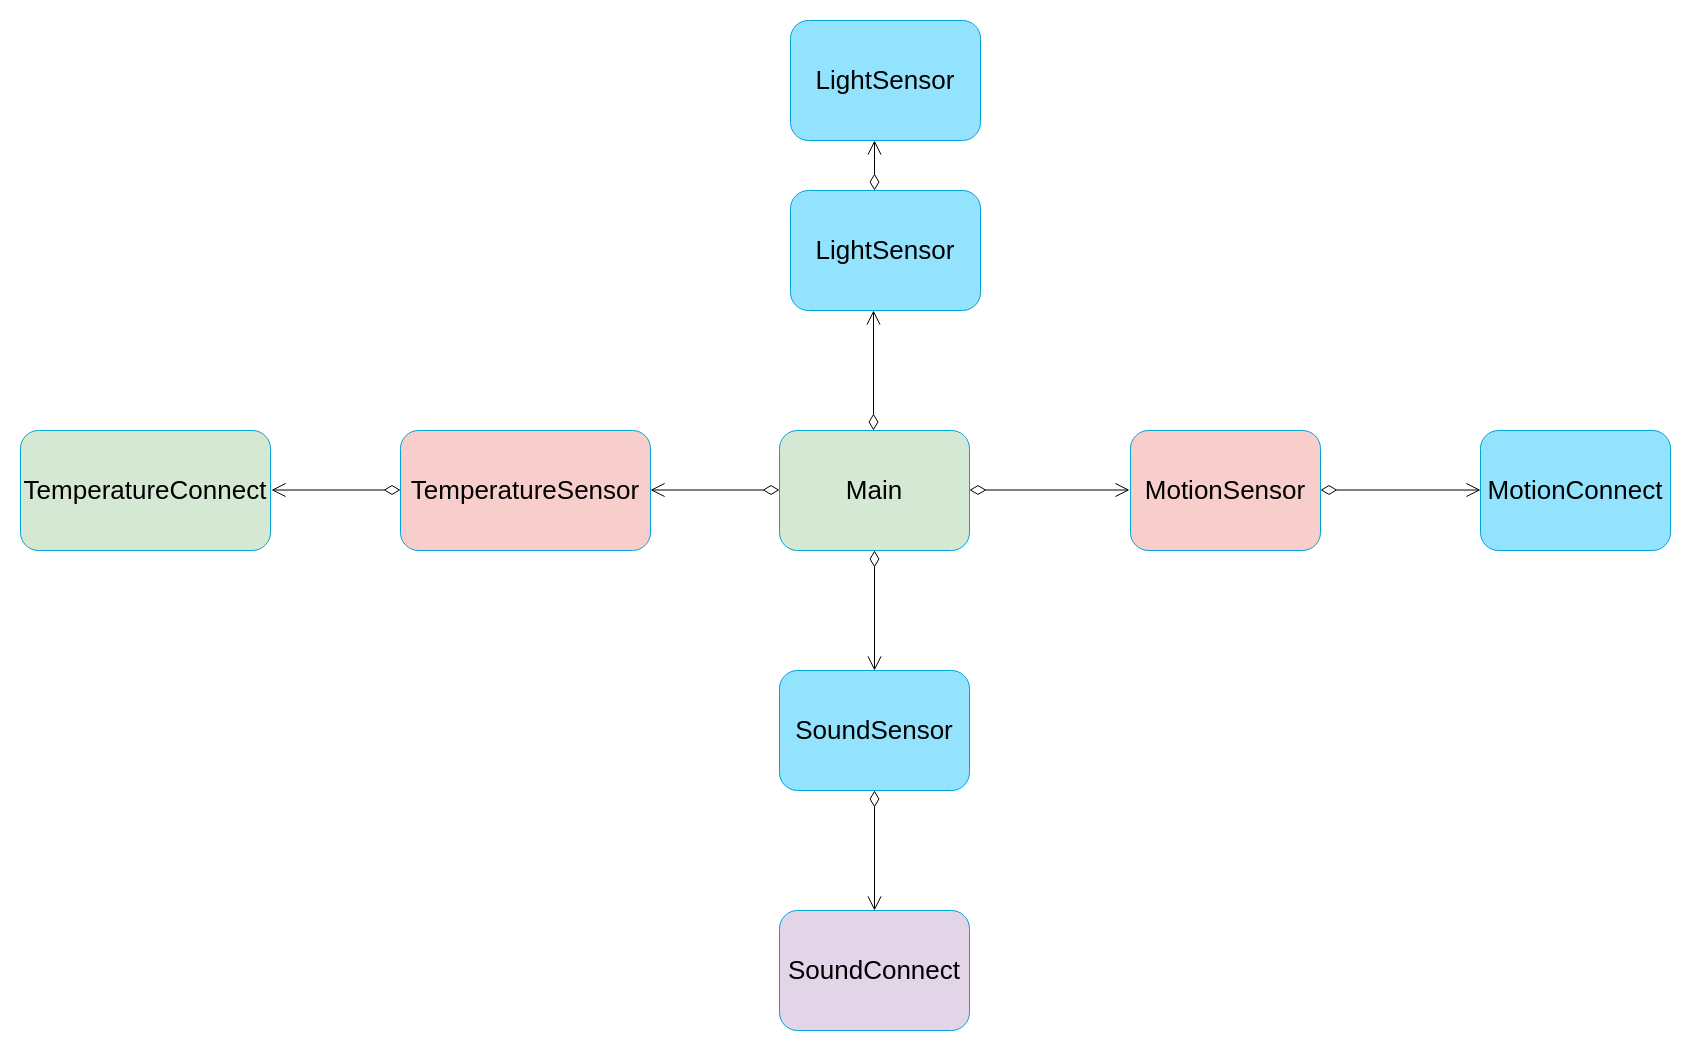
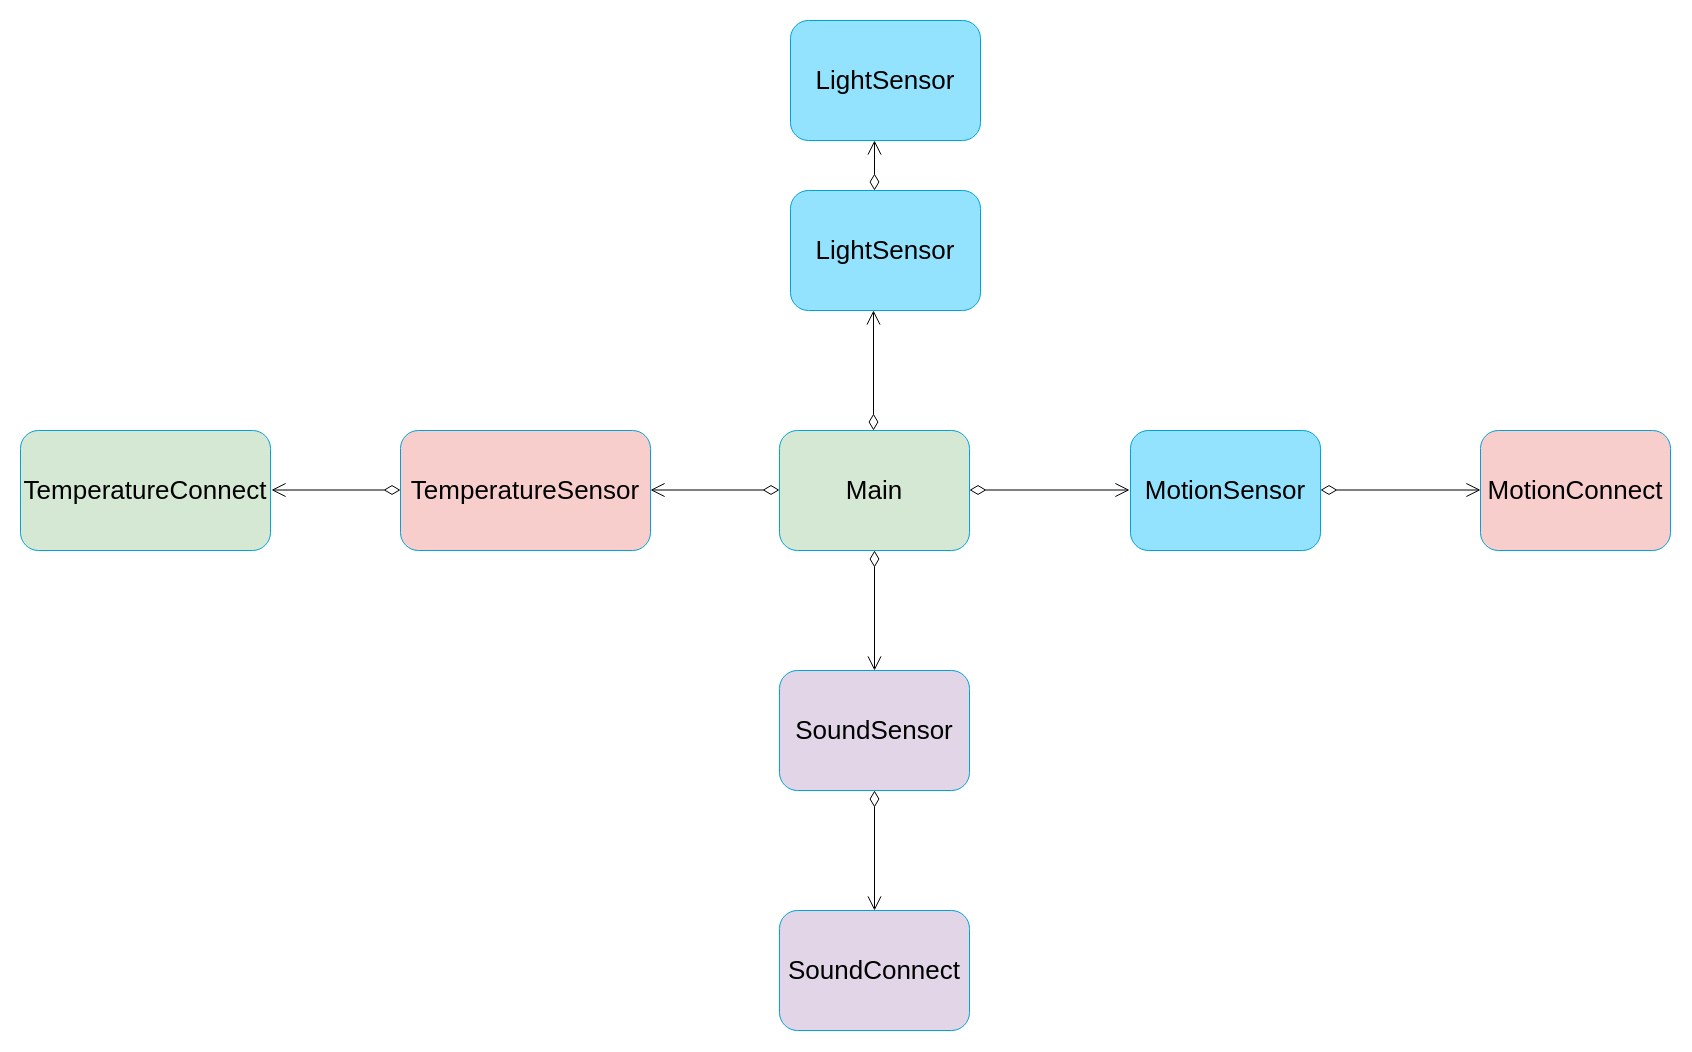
- <mxCell id="4" value="&lt;font style=&quot;font-size: 26px;&quot;&gt;MotionSensor&lt;/font&gt;" style="rounded=1;whiteSpace=wrap;html=1;fillColor=#f8cecc;strokeColor=#00A3D7;" vertex="1" parent="1"><mxGeometry x="1130" y="430" width="190" height="120" as="geometry" /></mxCell>
+ <mxCell id="4" value="&lt;font style=&quot;font-size: 26px;&quot;&gt;MotionSensor&lt;/font&gt;" style="rounded=1;whiteSpace=wrap;html=1;fillColor=#94E3FE;strokeColor=#00A3D7;" vertex="1" parent="1"><mxGeometry x="1130" y="430" width="190" height="120" as="geometry" /></mxCell>
- <mxCell id="18" value="&lt;font style=&quot;font-size: 26px;&quot;&gt;MotionConnect&lt;/font&gt;" style="rounded=1;whiteSpace=wrap;html=1;fillColor=#94E3FE;strokeColor=#00A3D7;" vertex="1" parent="1"><mxGeometry x="1480" y="430" width="190" height="120" as="geometry" /></mxCell>
+ <mxCell id="18" value="&lt;font style=&quot;font-size: 26px;&quot;&gt;MotionConnect&lt;/font&gt;" style="rounded=1;whiteSpace=wrap;html=1;fillColor=#f8cecc;strokeColor=#00A3D7;" vertex="1" parent="1"><mxGeometry x="1480" y="430" width="190" height="120" as="geometry" /></mxCell>
- <mxCell id="10" value="&lt;font style=&quot;font-size: 26px;&quot;&gt;SoundSensor&lt;/font&gt;" style="rounded=1;whiteSpace=wrap;html=1;fillColor=#94E3FE;strokeColor=#00A3D7;" vertex="1" parent="1"><mxGeometry x="779" y="670" width="190" height="120" as="geometry" /></mxCell>
+ <mxCell id="10" value="&lt;font style=&quot;font-size: 26px;&quot;&gt;SoundSensor&lt;/font&gt;" style="rounded=1;whiteSpace=wrap;html=1;fillColor=#e1d5e7;strokeColor=#00A3D7;" vertex="1" parent="1"><mxGeometry x="779" y="670" width="190" height="120" as="geometry" /></mxCell>
